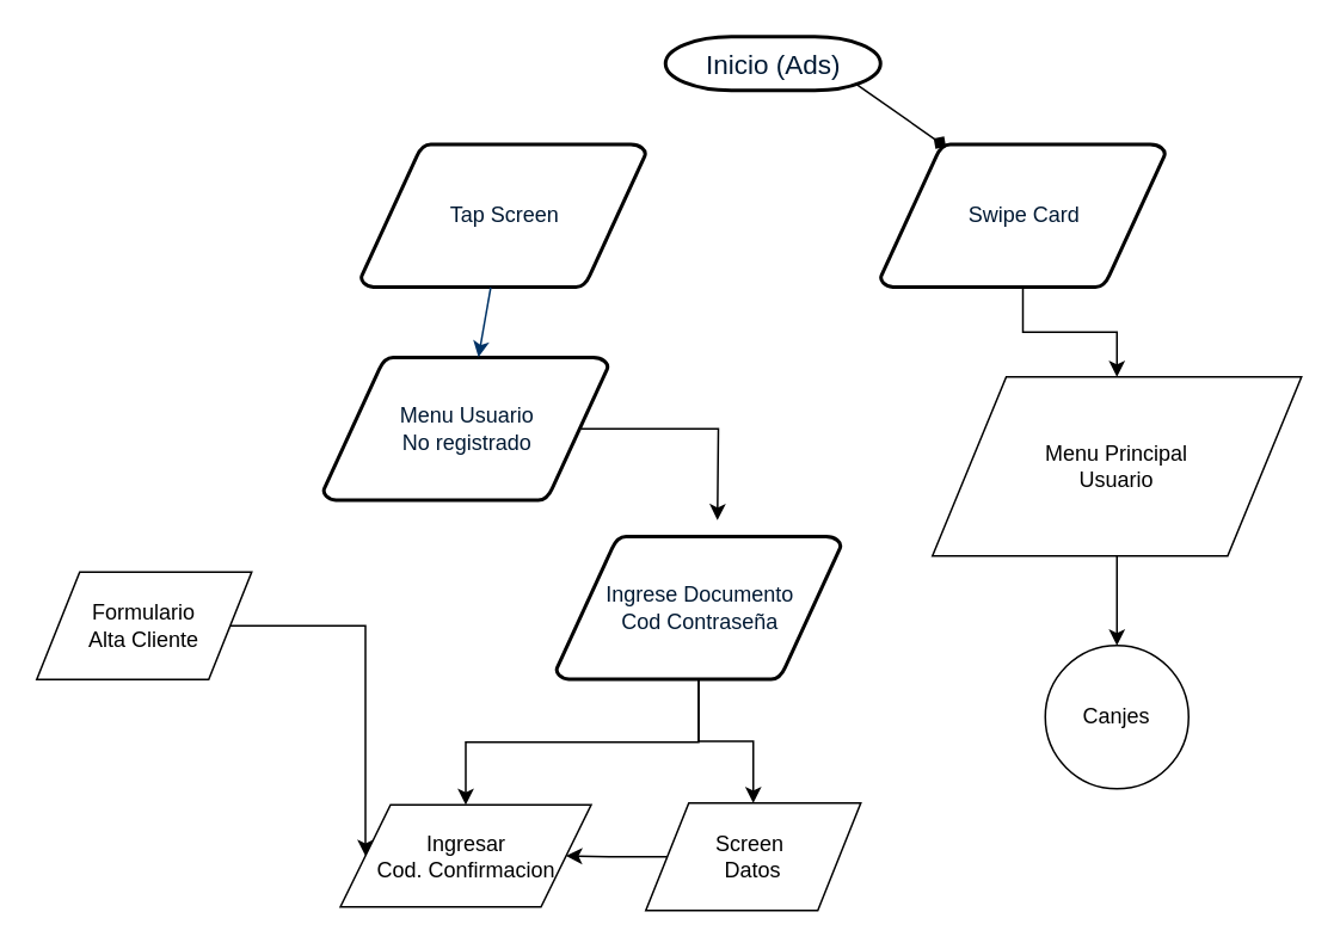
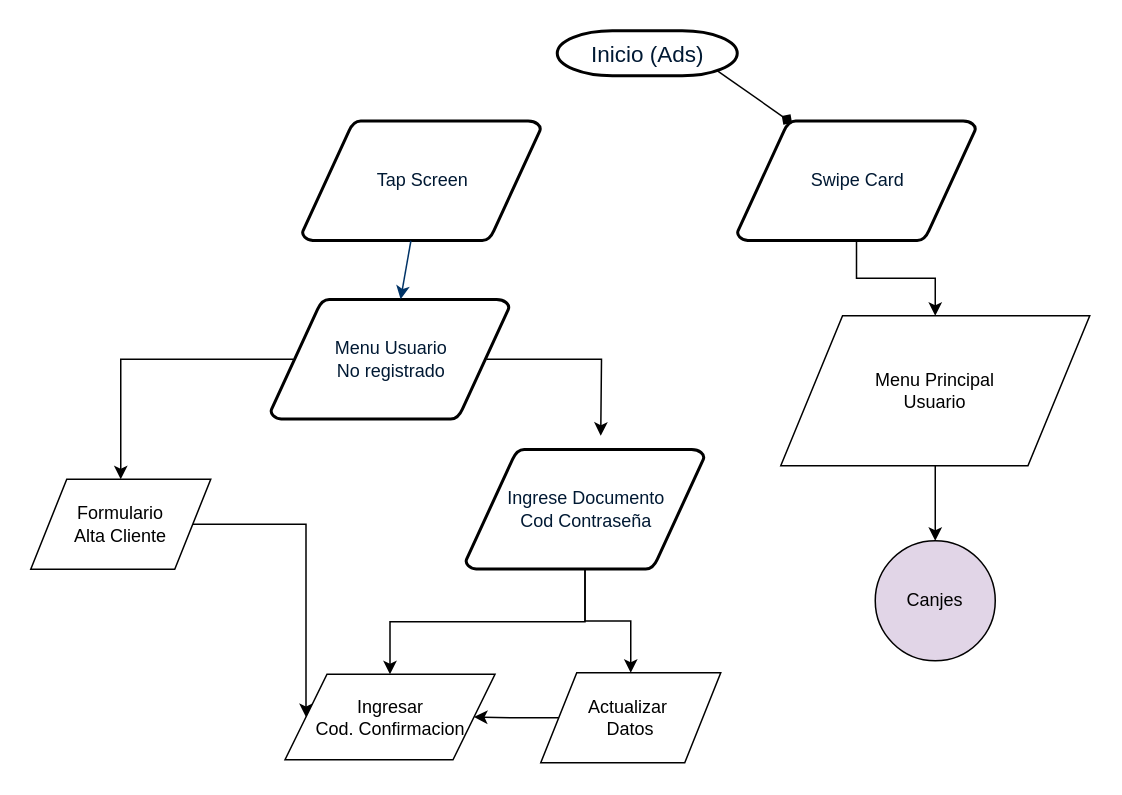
+ <mxCell id="4" value="" style="edgeStyle=orthogonalEdgeStyle;rounded=0;orthogonalLoop=1;jettySize=auto;html=1;exitX=0.095;exitY=0.5;exitDx=0;exitDy=0;exitPerimeter=0;" edge="1" parent="1" source="6" target="12"><mxGeometry relative="1" as="geometry"><mxPoint x="111" y="240" as="targetPoint" /></mxGeometry></mxCell>
- <mxCell id="21" value="Canjes" style="ellipse;whiteSpace=wrap;html=1;aspect=fixed;" vertex="1" parent="1"><mxGeometry x="583" y="360" width="80" height="80" as="geometry" /></mxCell>
+ <mxCell id="21" value="Canjes" style="ellipse;whiteSpace=wrap;html=1;aspect=fixed;fillColor=#e1d5e7;" vertex="1" parent="1"><mxGeometry x="583" y="360" width="80" height="80" as="geometry" /></mxCell>
- <mxCell id="16" value="Screen&amp;nbsp;&lt;br&gt;Datos" style="shape=parallelogram;perimeter=parallelogramPerimeter;whiteSpace=wrap;html=1;" vertex="1" parent="1"><mxGeometry x="360" y="448" width="120" height="60" as="geometry" /></mxCell>
+ <mxCell id="16" value="Actualizar&amp;nbsp;&lt;br&gt;Datos" style="shape=parallelogram;perimeter=parallelogramPerimeter;whiteSpace=wrap;html=1;" vertex="1" parent="1"><mxGeometry x="360" y="448" width="120" height="60" as="geometry" /></mxCell>
